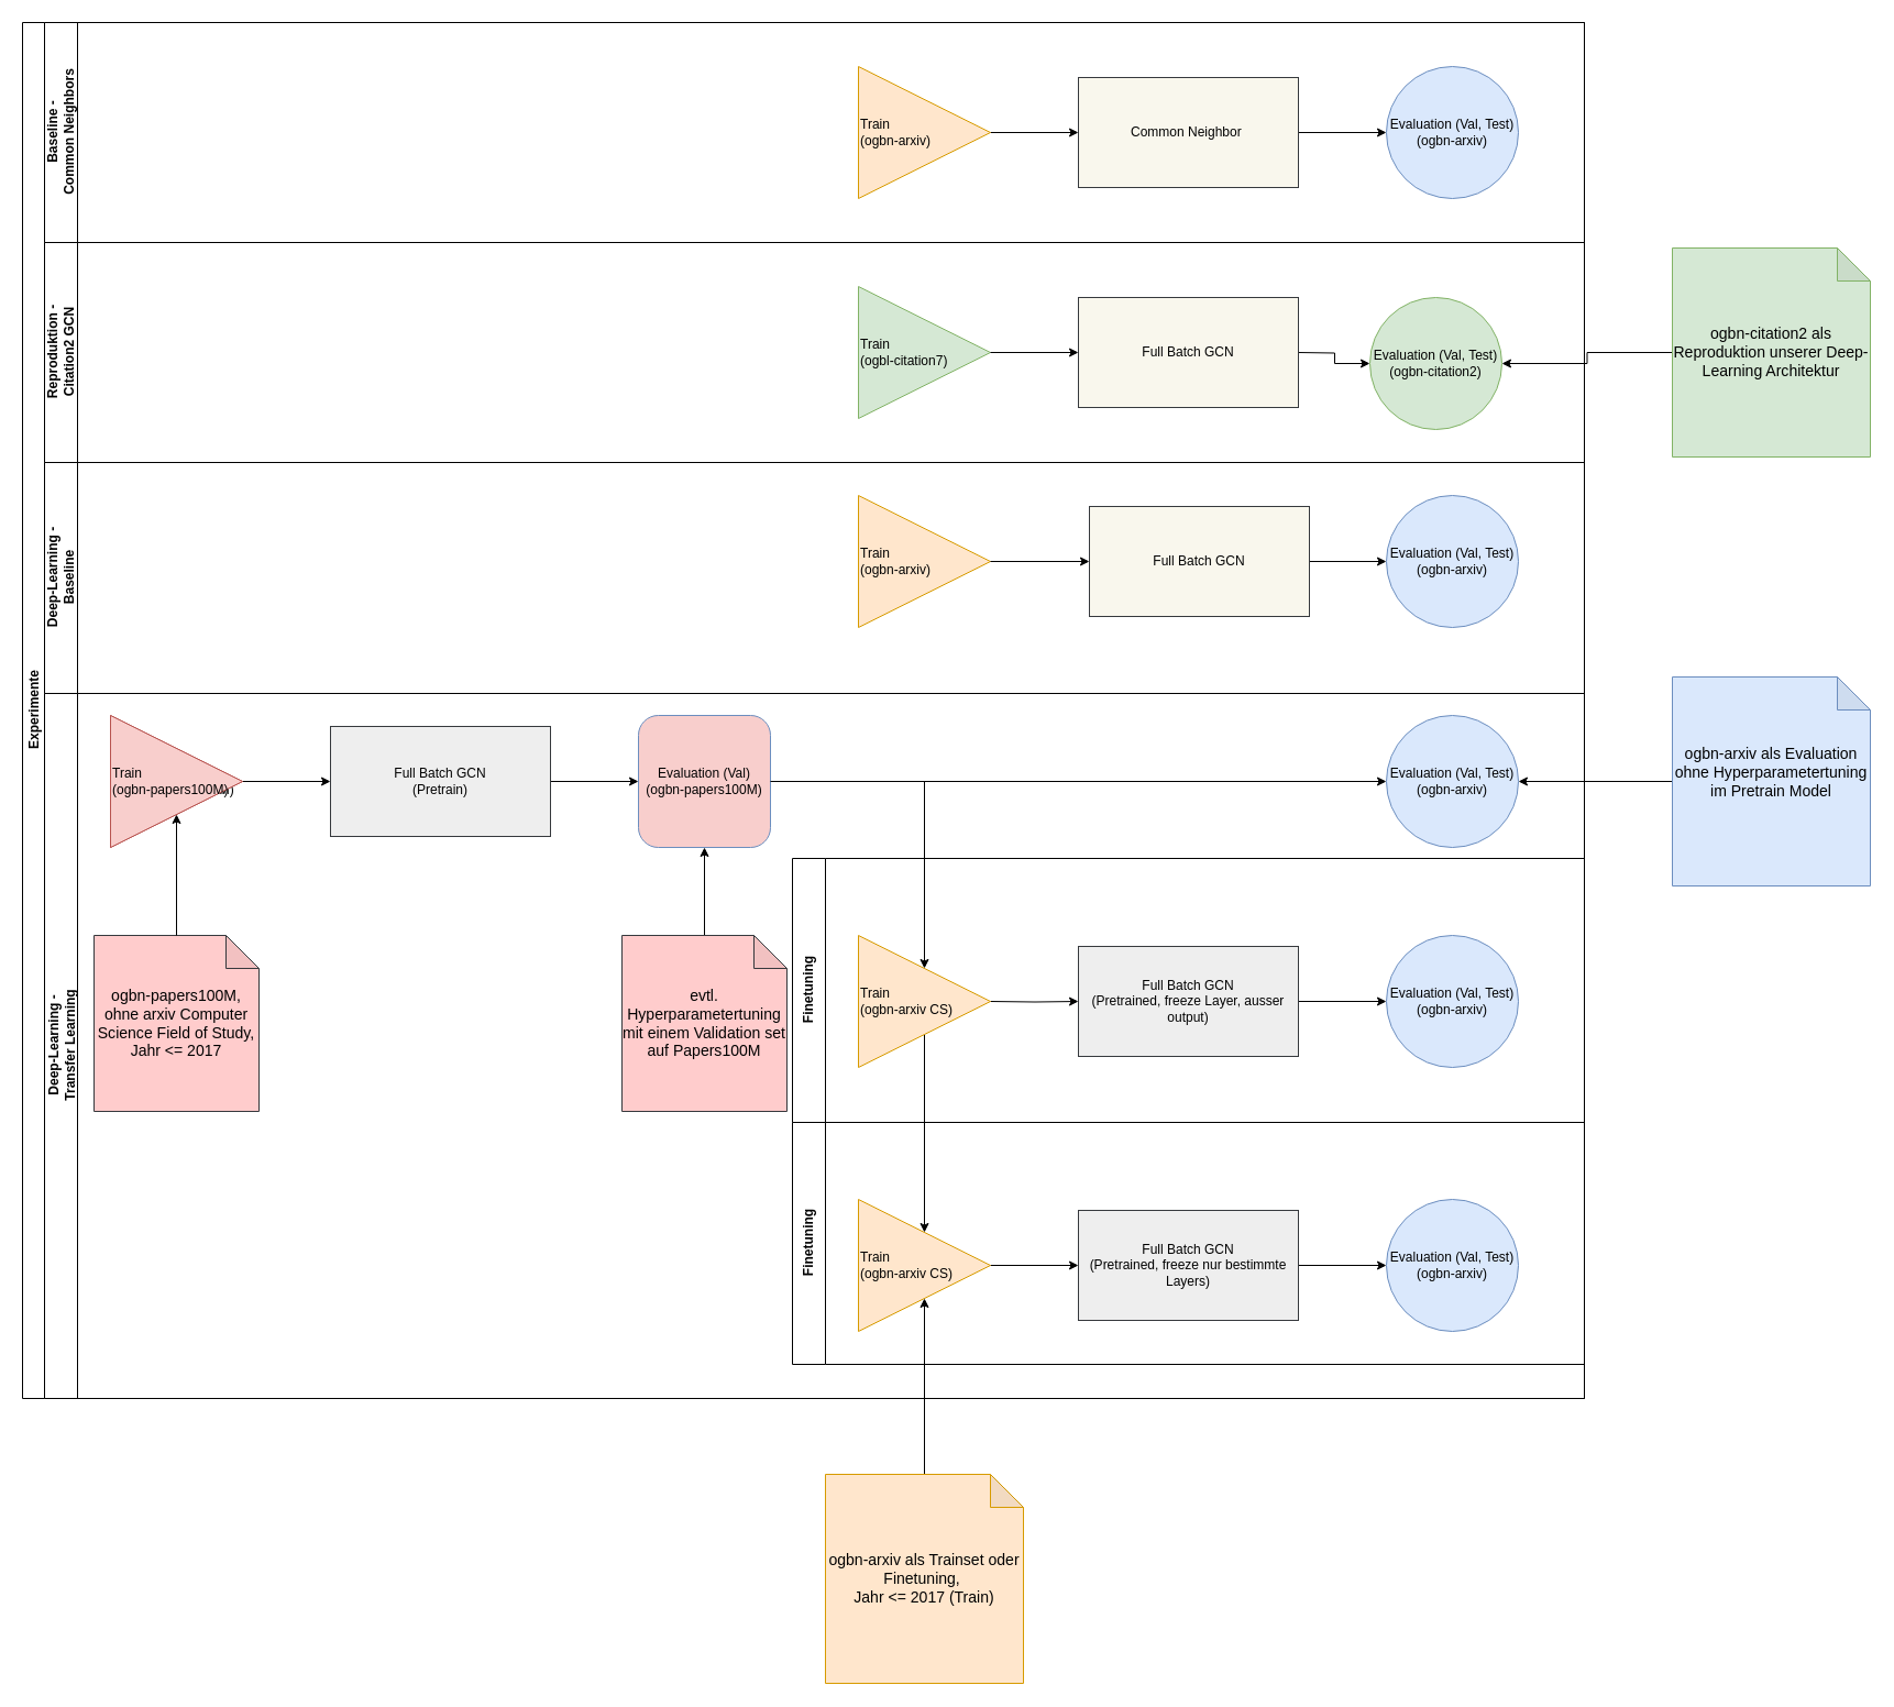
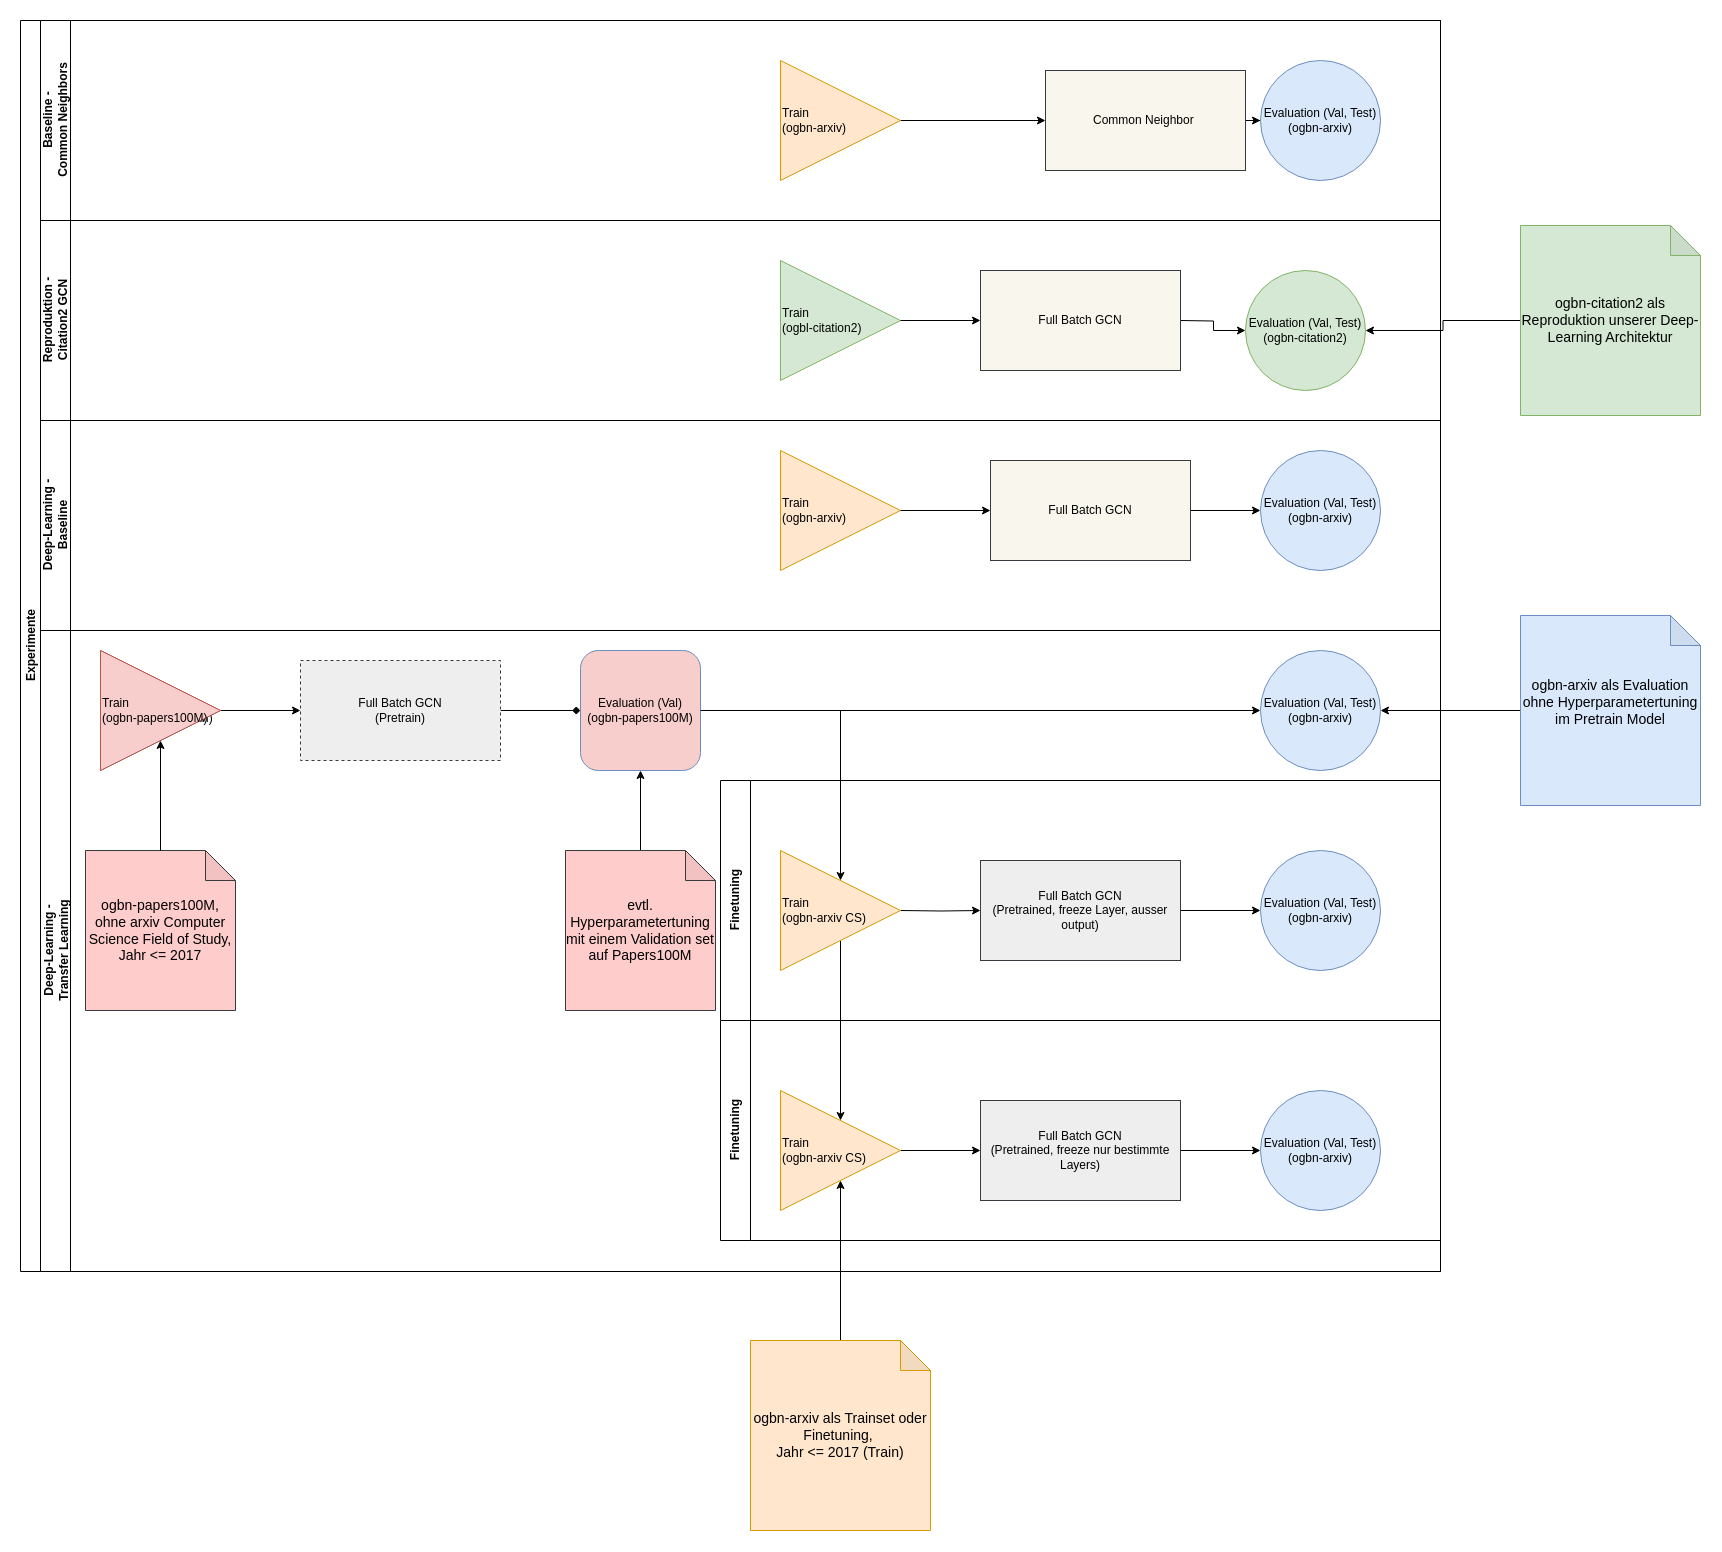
- <mxCell id="5" value="Common Neighbor&amp;nbsp;" style="rounded=0;whiteSpace=wrap;html=1;fontFamily=Helvetica;fontSize=12;align=center;fillColor=#f9f7ed;strokeColor=#36393d;" parent="3" vertex="1"><mxGeometry x="940" y="50" width="200" height="100" as="geometry" /></mxCell>
+ <mxCell id="5" value="Common Neighbor&amp;nbsp;" style="rounded=0;whiteSpace=wrap;html=1;fontFamily=Helvetica;fontSize=12;align=center;fillColor=#f9f7ed;strokeColor=#36393d;" parent="3" vertex="1"><mxGeometry x="1005" y="50" width="200" height="100" as="geometry" /></mxCell>
- <mxCell id="38" value="Train&lt;br&gt;(ogbl-citation7)" style="triangle;whiteSpace=wrap;html=1;fillColor=#d5e8d4;strokeColor=#82b366;align=left;" parent="19" vertex="1"><mxGeometry x="740" y="-370" width="120" height="120" as="geometry" /></mxCell>
+ <mxCell id="38" value="Train&lt;br&gt;(ogbl-citation2)" style="triangle;whiteSpace=wrap;html=1;fillColor=#d5e8d4;strokeColor=#82b366;align=left;" parent="19" vertex="1"><mxGeometry x="740" y="-370" width="120" height="120" as="geometry" /></mxCell>
- <mxCell id="24" value="Full Batch GCN&lt;br&gt;(Pretrain)" style="rounded=0;whiteSpace=wrap;html=1;fontFamily=Helvetica;fontSize=12;align=center;fillColor=#eeeeee;strokeColor=#36393d;" parent="19" vertex="1"><mxGeometry x="260" y="30" width="200" height="100" as="geometry" /></mxCell>
+ <mxCell id="24" value="Full Batch GCN&lt;br&gt;(Pretrain)" style="rounded=0;whiteSpace=wrap;html=1;fontFamily=Helvetica;fontSize=12;align=center;fillColor=#eeeeee;strokeColor=#36393d;dashed=1;" parent="19" vertex="1"><mxGeometry x="260" y="30" width="200" height="100" as="geometry" /></mxCell>
- <mxCell id="23" value="" style="edgeStyle=orthogonalEdgeStyle;rounded=0;orthogonalLoop=1;jettySize=auto;html=1;entryX=0;entryY=0.5;entryDx=0;entryDy=0;" parent="19" source="24" edge="1" target="43"><mxGeometry relative="1" as="geometry"><mxPoint x="540" y="80" as="targetPoint" /></mxGeometry></mxCell>
+ <mxCell id="23" value="" style="edgeStyle=orthogonalEdgeStyle;rounded=0;orthogonalLoop=1;jettySize=auto;html=1;entryX=0;entryY=0.5;entryDx=0;entryDy=0;endArrow=diamond;" parent="19" source="24" edge="1" target="43"><mxGeometry relative="1" as="geometry"><mxPoint x="540" y="80" as="targetPoint" /></mxGeometry></mxCell>
